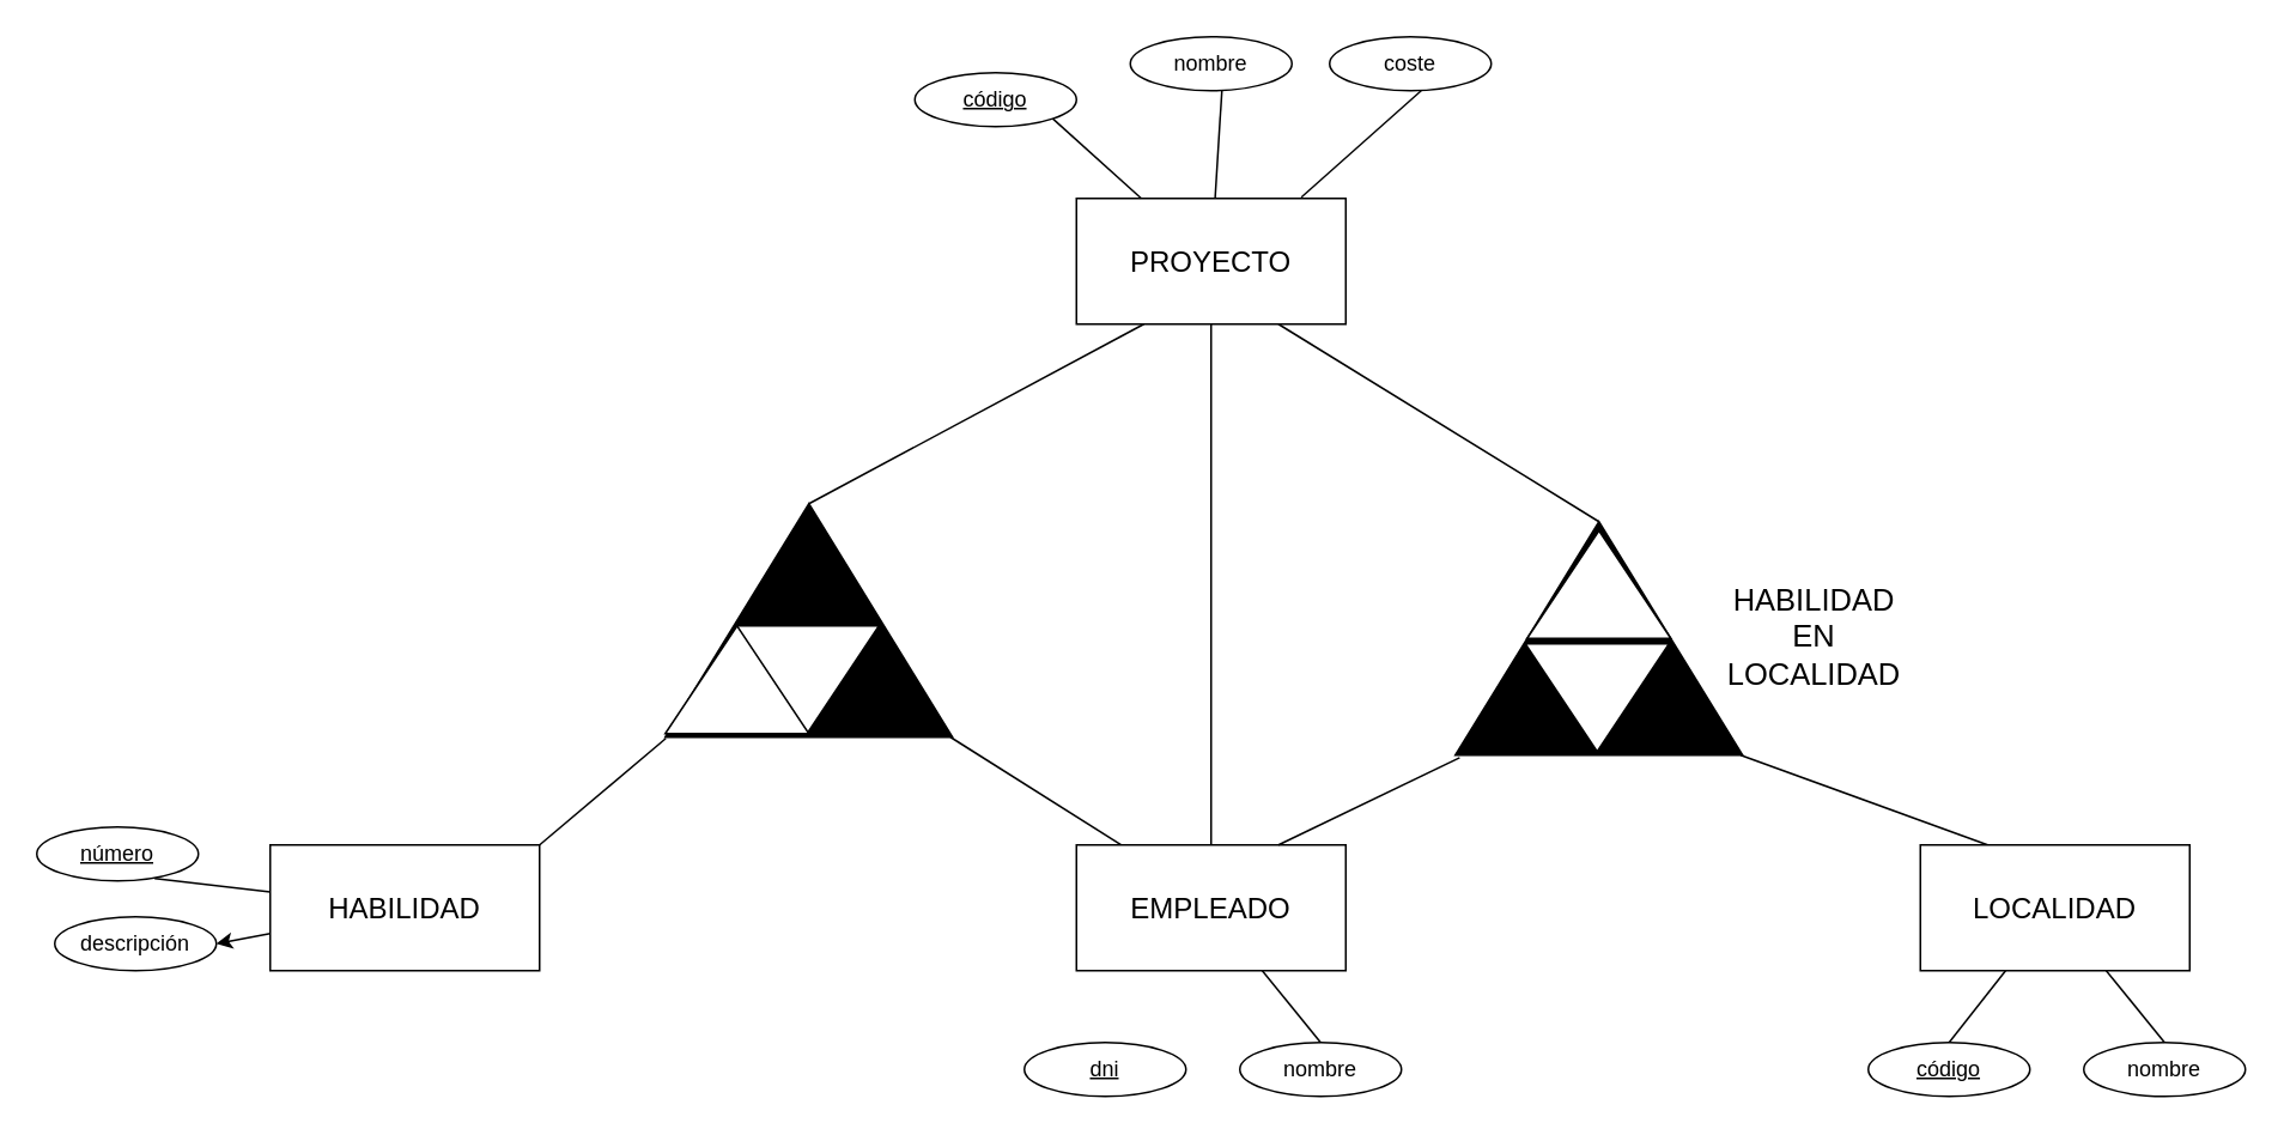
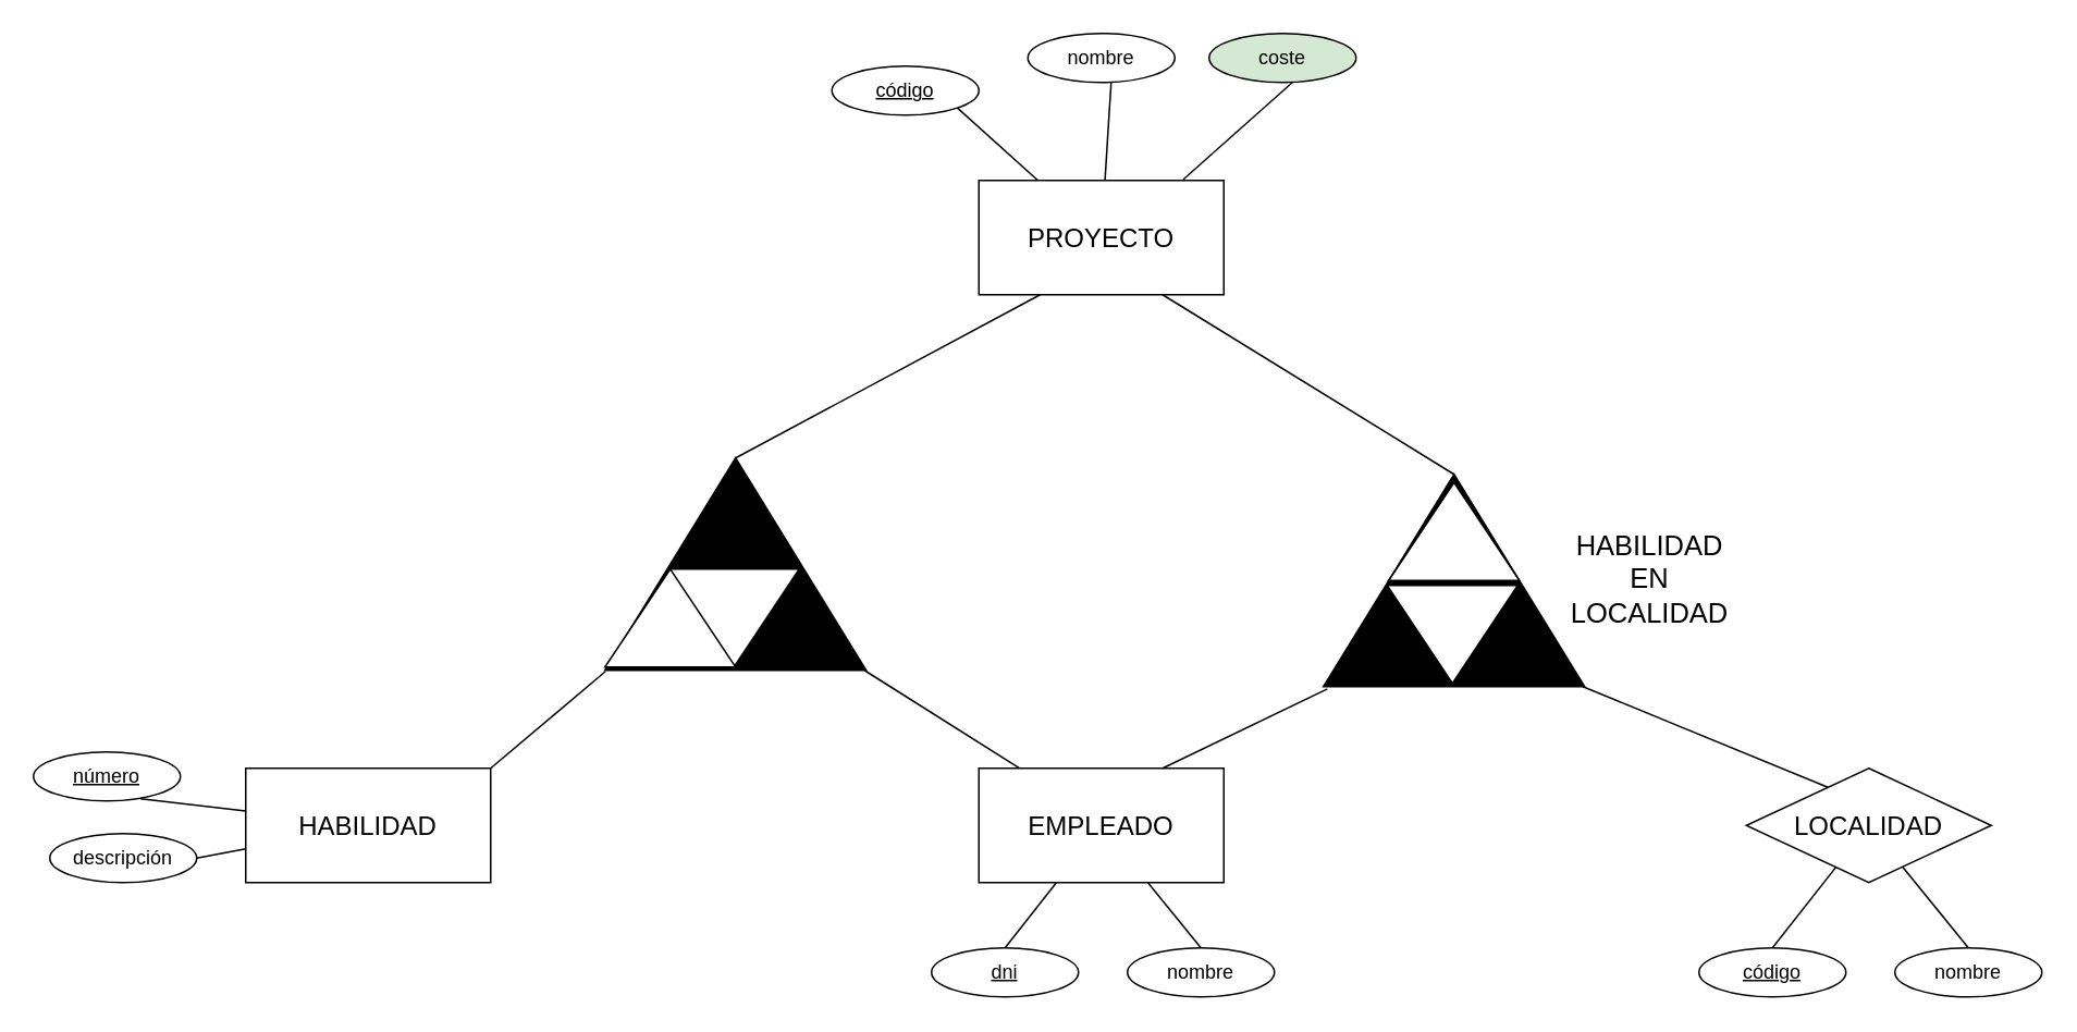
- <mxCell id="32" value="coste" style="ellipse;whiteSpace=wrap;html=1;" vertex="1" parent="1"><mxGeometry x="740" y="20" width="90" height="30" as="geometry" /></mxCell>
+ <mxCell id="32" value="coste" style="ellipse;whiteSpace=wrap;html=1;fillColor=#d5e8d4;" vertex="1" parent="1"><mxGeometry x="740" y="20" width="90" height="30" as="geometry" /></mxCell>
- <mxCell id="19" value="" style="endArrow=none;html=1;rounded=0;fontSize=16;" edge="1" source="16" target="27" parent="1"><mxGeometry width="50" height="50" relative="1" as="geometry"><mxPoint x="690" y="495" as="sourcePoint" /><mxPoint x="674.072" y="464.997" as="targetPoint" /></mxGeometry></mxCell>
+ <mxCell id="19" value="" style="endArrow=none;html=1;rounded=0;fontSize=16;entryX=0.5;entryY=0;entryDx=0;entryDy=0;" edge="1" source="16" target="17" parent="1"><mxGeometry width="50" height="50" relative="1" as="geometry"><mxPoint x="690" y="495" as="sourcePoint" /><mxPoint x="674.072" y="464.997" as="targetPoint" /></mxGeometry></mxCell>
- <mxCell id="22" value="&lt;span style=&quot;font-size: 16px;&quot;&gt;LOCALIDAD&lt;/span&gt;" style="rounded=0;whiteSpace=wrap;html=1;" vertex="1" parent="1"><mxGeometry x="1069" y="470" width="150" height="70" as="geometry" /></mxCell>
+ <mxCell id="22" value="&lt;span style=&quot;font-size: 16px;&quot;&gt;LOCALIDAD&lt;/span&gt;" style="rhombus;whiteSpace=wrap;html=1;" vertex="1" parent="1"><mxGeometry x="1069" y="470" width="150" height="70" as="geometry" /></mxCell>
- <mxCell id="15" value="" style="endArrow=classic;html=1;rounded=0;fontSize=16;entryX=1;entryY=0.5;entryDx=0;entryDy=0;" edge="1" source="11" target="13" parent="1"><mxGeometry width="50" height="50" relative="1" as="geometry"><mxPoint x="250" y="480" as="sourcePoint" /><mxPoint x="299.98" y="440" as="targetPoint" /></mxGeometry></mxCell>
+ <mxCell id="15" value="" style="endArrow=none;html=1;rounded=0;fontSize=16;entryX=1;entryY=0.5;entryDx=0;entryDy=0;" edge="1" source="11" target="13" parent="1"><mxGeometry width="50" height="50" relative="1" as="geometry"><mxPoint x="250" y="480" as="sourcePoint" /><mxPoint x="299.98" y="440" as="targetPoint" /></mxGeometry></mxCell>
